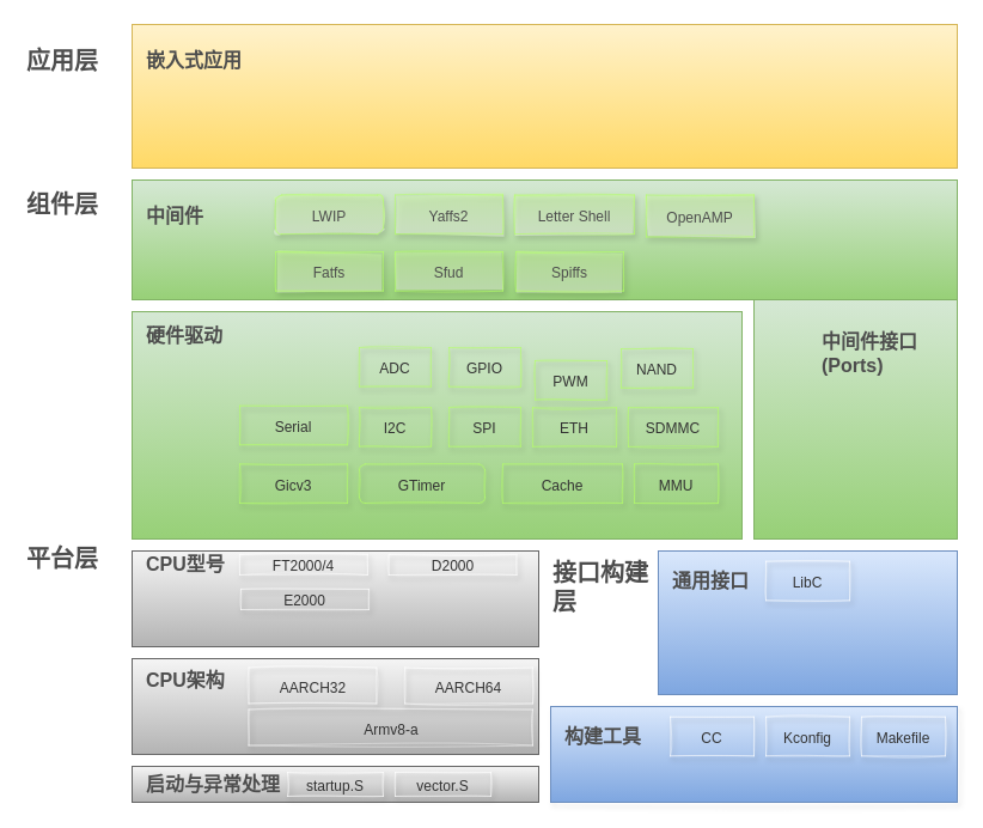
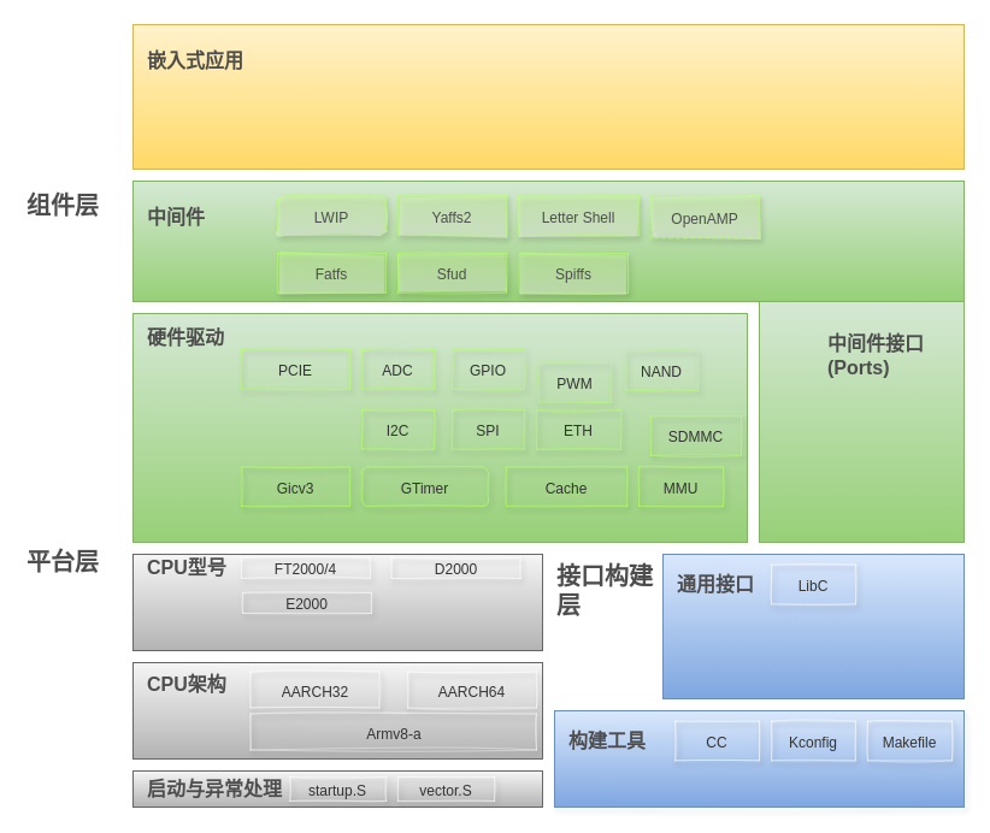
- <mxCell id="10" value="&lt;font color=&quot;#4d4d4d&quot; size=&quot;1&quot;&gt;&lt;b style=&quot;font-size: 20px&quot;&gt;应用层&lt;/b&gt;&lt;/font&gt;" style="text;html=1;strokeColor=none;fillColor=none;align=left;verticalAlign=middle;whiteSpace=wrap;rounded=0;" parent="1" vertex="1"><mxGeometry x="20" y="40" width="90" height="20" as="geometry" /></mxCell>
- <mxCell id="12" value="&lt;font color=&quot;#4d4d4d&quot; style=&quot;font-size: 12px&quot;&gt;OpenAMP&lt;/font&gt;" style="rounded=0;whiteSpace=wrap;html=1;fontSize=18;strokeColor=#B3FF66;shadow=1;sketch=1;opacity=40;gradientColor=#ffffff;gradientDirection=south;fillStyle=auto;fillColor=#CCFF99;" parent="1" vertex="1"><mxGeometry x="540" y="162.5" width="90" height="35" as="geometry" /></mxCell>
+ <mxCell id="12" value="&lt;font color=&quot;#4d4d4d&quot; style=&quot;font-size: 12px&quot;&gt;OpenAMP&lt;/font&gt;" style="rounded=0;whiteSpace=wrap;html=1;fontSize=18;strokeColor=#B3FF66;shadow=1;sketch=1;opacity=40;gradientColor=#ffffff;gradientDirection=south;fillStyle=auto;fillColor=#CCFF99;dashed=1;" parent="1" vertex="1"><mxGeometry x="540" y="162.5" width="90" height="35" as="geometry" /></mxCell>
+ <mxCell id="18" value="&lt;font color=&quot;#333333&quot; style=&quot;font-size: 12px&quot;&gt;PCIE&lt;/font&gt;" style="rounded=0;whiteSpace=wrap;html=1;fontSize=18;strokeColor=#B3FF66;shadow=1;sketch=1;opacity=40;gradientColor=#ffffff;gradientDirection=south;fillStyle=auto;fillColor=none;" parent="1" vertex="1"><mxGeometry x="200" y="290.002" width="90" height="32.647" as="geometry" /></mxCell>
- <mxCell id="17" value="&lt;font color=&quot;#333333&quot; style=&quot;font-size: 12px&quot;&gt;Serial&lt;/font&gt;" style="rounded=0;whiteSpace=wrap;html=1;fontSize=18;strokeColor=#B3FF66;shadow=1;sketch=1;opacity=40;gradientColor=#ffffff;gradientDirection=south;fillStyle=auto;fillColor=none;" parent="1" vertex="1"><mxGeometry x="200" y="338.672" width="90" height="32.647" as="geometry" /></mxCell>
- <mxCell id="32" value="&lt;font color=&quot;#333333&quot; style=&quot;font-size: 12px&quot;&gt;SDMMC&lt;/font&gt;" style="rounded=0;whiteSpace=wrap;html=1;fontSize=18;strokeColor=#B3FF66;shadow=1;sketch=1;opacity=40;gradientColor=#ffffff;gradientDirection=south;fillStyle=auto;fillColor=none;" parent="1" vertex="1"><mxGeometry x="525" y="340.15" width="75" height="32.65" as="geometry" /></mxCell>
+ <mxCell id="32" value="&lt;font color=&quot;#333333&quot; style=&quot;font-size: 12px&quot;&gt;SDMMC&lt;/font&gt;" style="rounded=0;whiteSpace=wrap;html=1;fontSize=18;strokeColor=#B3FF66;shadow=1;sketch=1;opacity=40;gradientColor=#ffffff;gradientDirection=south;fillStyle=auto;fillColor=none;" parent="1" vertex="1"><mxGeometry x="540" y="345.15" width="75" height="32.65" as="geometry" /></mxCell>
